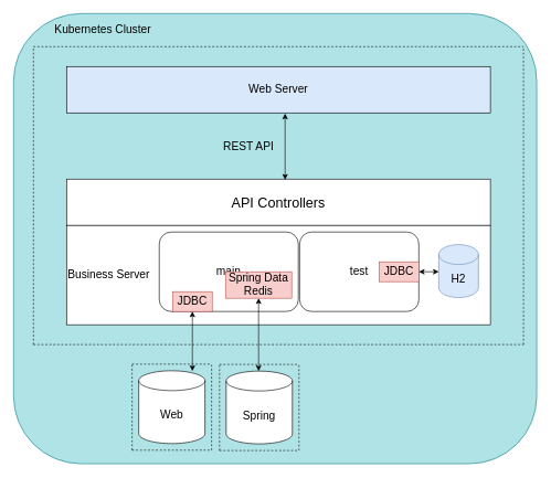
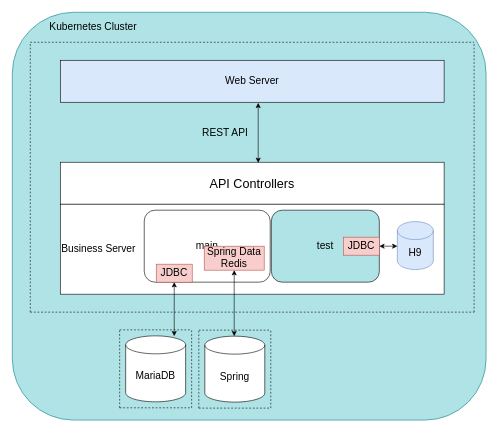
- <mxCell id="6" value="test" style="rounded=1;whiteSpace=wrap;html=1;fontSize=17;align=center;" vertex="1" parent="1"><mxGeometry x="452" y="350" width="180" height="120" as="geometry" /></mxCell>
+ <mxCell id="6" value="test" style="rounded=1;whiteSpace=wrap;html=1;fontSize=17;align=center;fillColor=#b0e3e6;" vertex="1" parent="1"><mxGeometry x="452" y="350" width="180" height="120" as="geometry" /></mxCell>
- <mxCell id="7" value="H2" style="shape=cylinder3;whiteSpace=wrap;html=1;boundedLbl=1;backgroundOutline=1;size=15;fontSize=17;fillColor=#dae8fc;strokeColor=#6c8ebf;" vertex="1" parent="1"><mxGeometry x="662" y="369" width="60" height="80" as="geometry" /></mxCell>
+ <mxCell id="7" value="H9" style="shape=cylinder3;whiteSpace=wrap;html=1;boundedLbl=1;backgroundOutline=1;size=15;fontSize=17;fillColor=#dae8fc;strokeColor=#6c8ebf;" vertex="1" parent="1"><mxGeometry x="662" y="369" width="60" height="80" as="geometry" /></mxCell>
- <mxCell id="21" value="Web" style="shape=cylinder3;whiteSpace=wrap;html=1;boundedLbl=1;backgroundOutline=1;size=15;fontSize=17;" vertex="1" parent="1"><mxGeometry x="209" y="559.5" width="100" height="110" as="geometry" /></mxCell>
+ <mxCell id="21" value="MariaDB" style="shape=cylinder3;whiteSpace=wrap;html=1;boundedLbl=1;backgroundOutline=1;size=15;fontSize=17;" vertex="1" parent="1"><mxGeometry x="209" y="559.5" width="100" height="110" as="geometry" /></mxCell>
